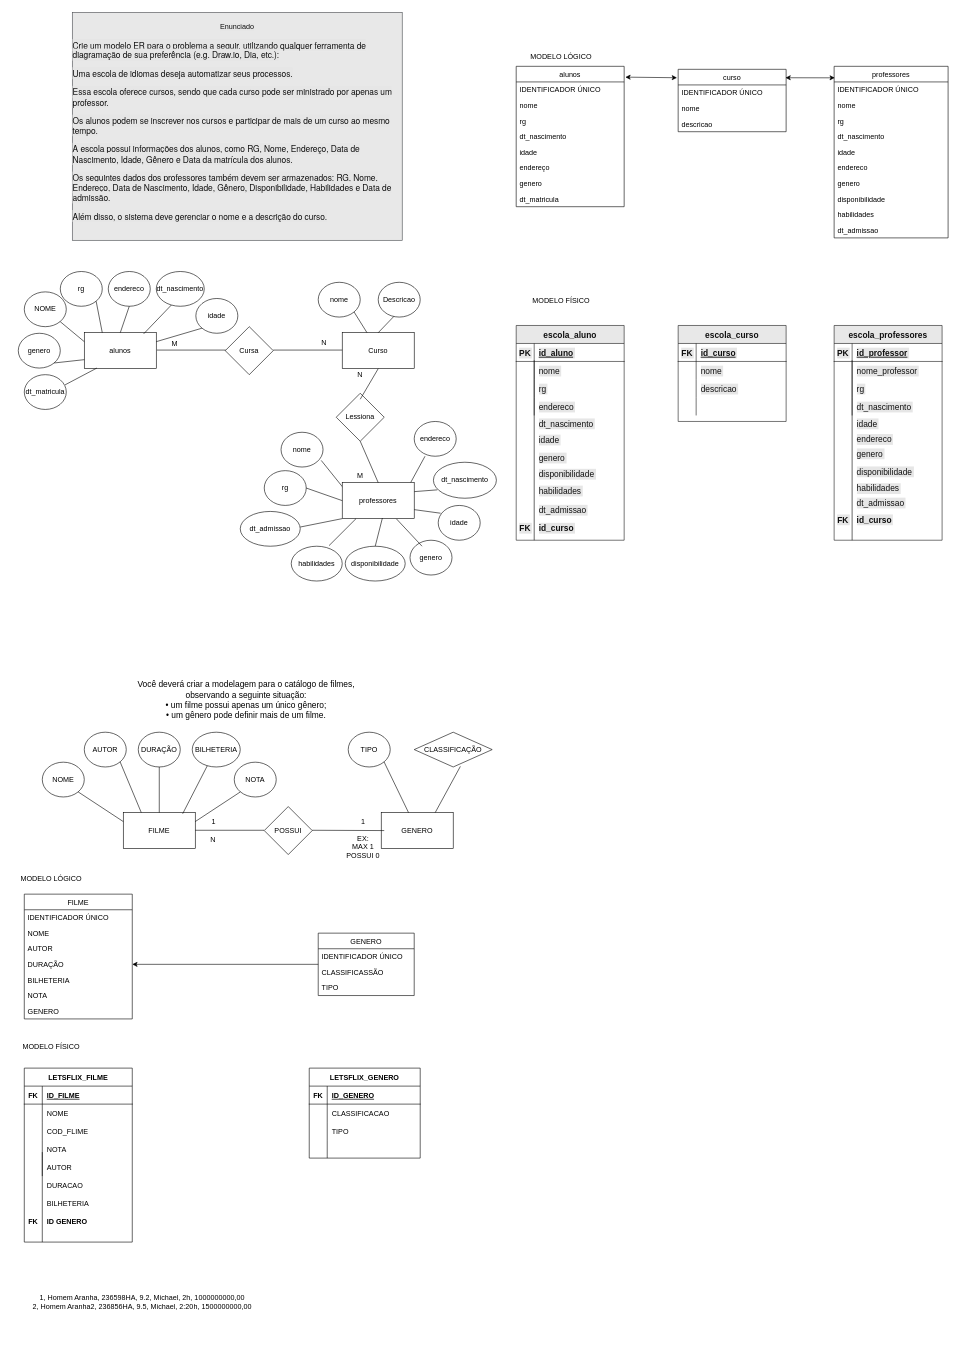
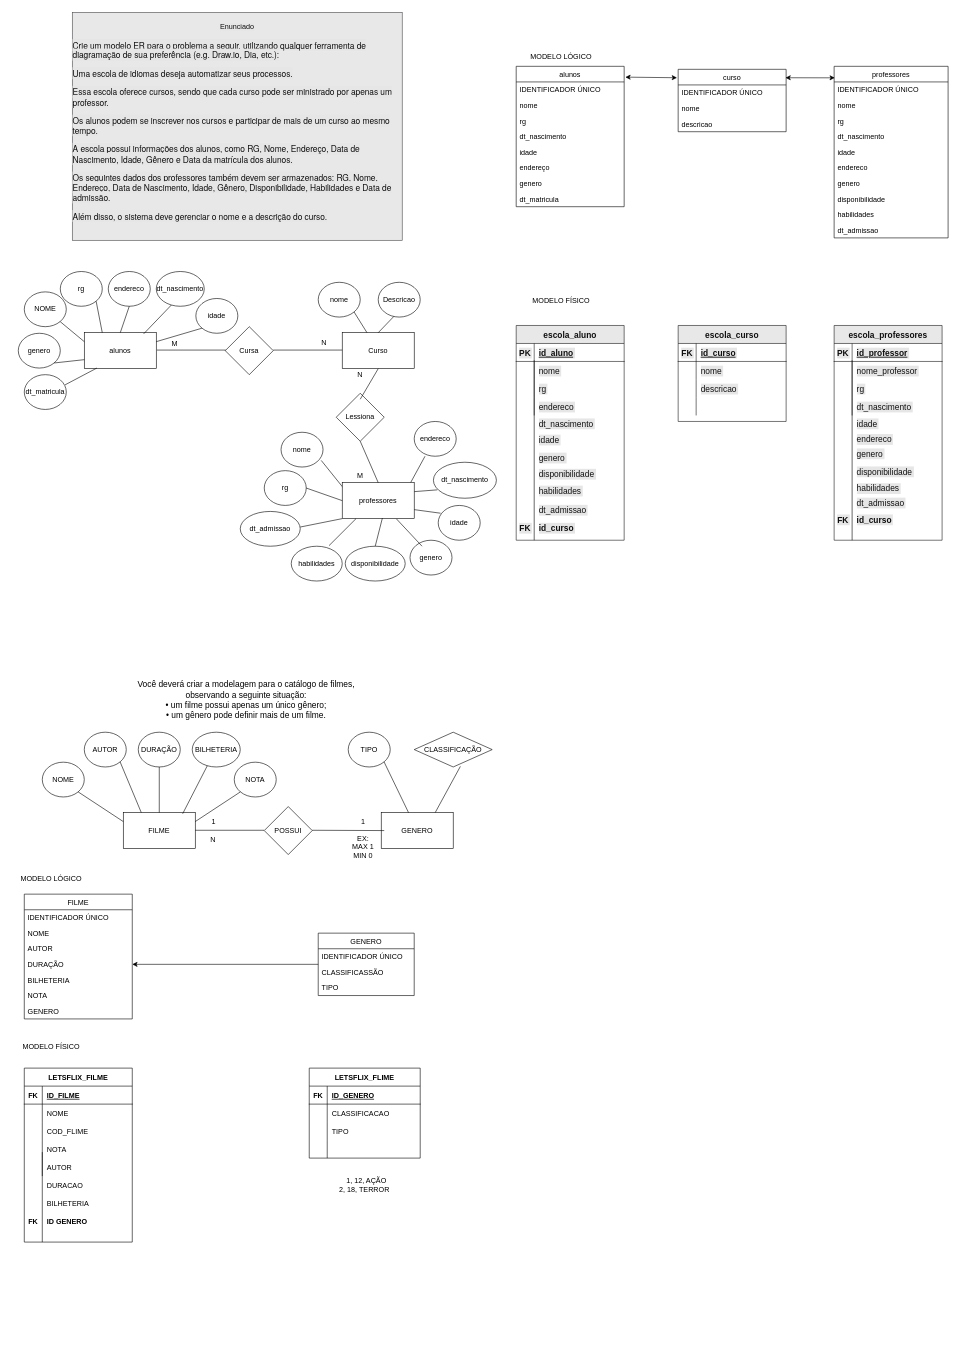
- <mxCell id="23" value="EX:&lt;br&gt;MAX 1&lt;br&gt;POSSUI 0" style="text;html=1;strokeColor=none;fillColor=none;align=center;verticalAlign=middle;whiteSpace=wrap;rounded=0;" parent="1" vertex="1"><mxGeometry x="575" y="1384" width="60" height="56" as="geometry" /></mxCell>
+ <mxCell id="23" value="EX:&lt;br&gt;MAX 1&lt;br&gt;MIN 0" style="text;html=1;strokeColor=none;fillColor=none;align=center;verticalAlign=middle;whiteSpace=wrap;rounded=0;" parent="1" vertex="1"><mxGeometry x="575" y="1384" width="60" height="56" as="geometry" /></mxCell>
- <mxCell id="56" value="LETSFLIX_GENERO" style="shape=table;startSize=30;container=1;collapsible=1;childLayout=tableLayout;fixedRows=1;rowLines=0;fontStyle=1;align=center;resizeLast=1;" parent="1" vertex="1"><mxGeometry x="515" y="1780" width="185" height="150" as="geometry" /></mxCell>
+ <mxCell id="56" value="LETSFLIX_FLIME" style="shape=table;startSize=30;container=1;collapsible=1;childLayout=tableLayout;fixedRows=1;rowLines=0;fontStyle=1;align=center;resizeLast=1;" parent="1" vertex="1"><mxGeometry x="515" y="1780" width="185" height="150" as="geometry" /></mxCell>
+ <mxCell id="82" value="1, 12, AÇÃO&lt;br&gt;2, 18, TERROR&amp;nbsp;&amp;nbsp;" style="text;html=1;strokeColor=none;fillColor=none;align=center;verticalAlign=middle;whiteSpace=wrap;rounded=0;" vertex="1" parent="1"><mxGeometry x="512.5" y="1940" width="195" height="70" as="geometry" /></mxCell>
- <mxCell id="81" value="1, Homem Aranha, 236598HA, 9.2, Michael, 2h, 1000000000,00&amp;nbsp;&amp;nbsp;&lt;br&gt;2, Homem Aranha2, 236856HA, 9.5, Michael, 2:20h, 1500000000,00&amp;nbsp;&amp;nbsp;" style="text;html=1;strokeColor=none;fillColor=none;align=center;verticalAlign=middle;whiteSpace=wrap;rounded=0;" vertex="1" parent="1"><mxGeometry x="40" y="2100" width="400" height="140" as="geometry" /></mxCell>
